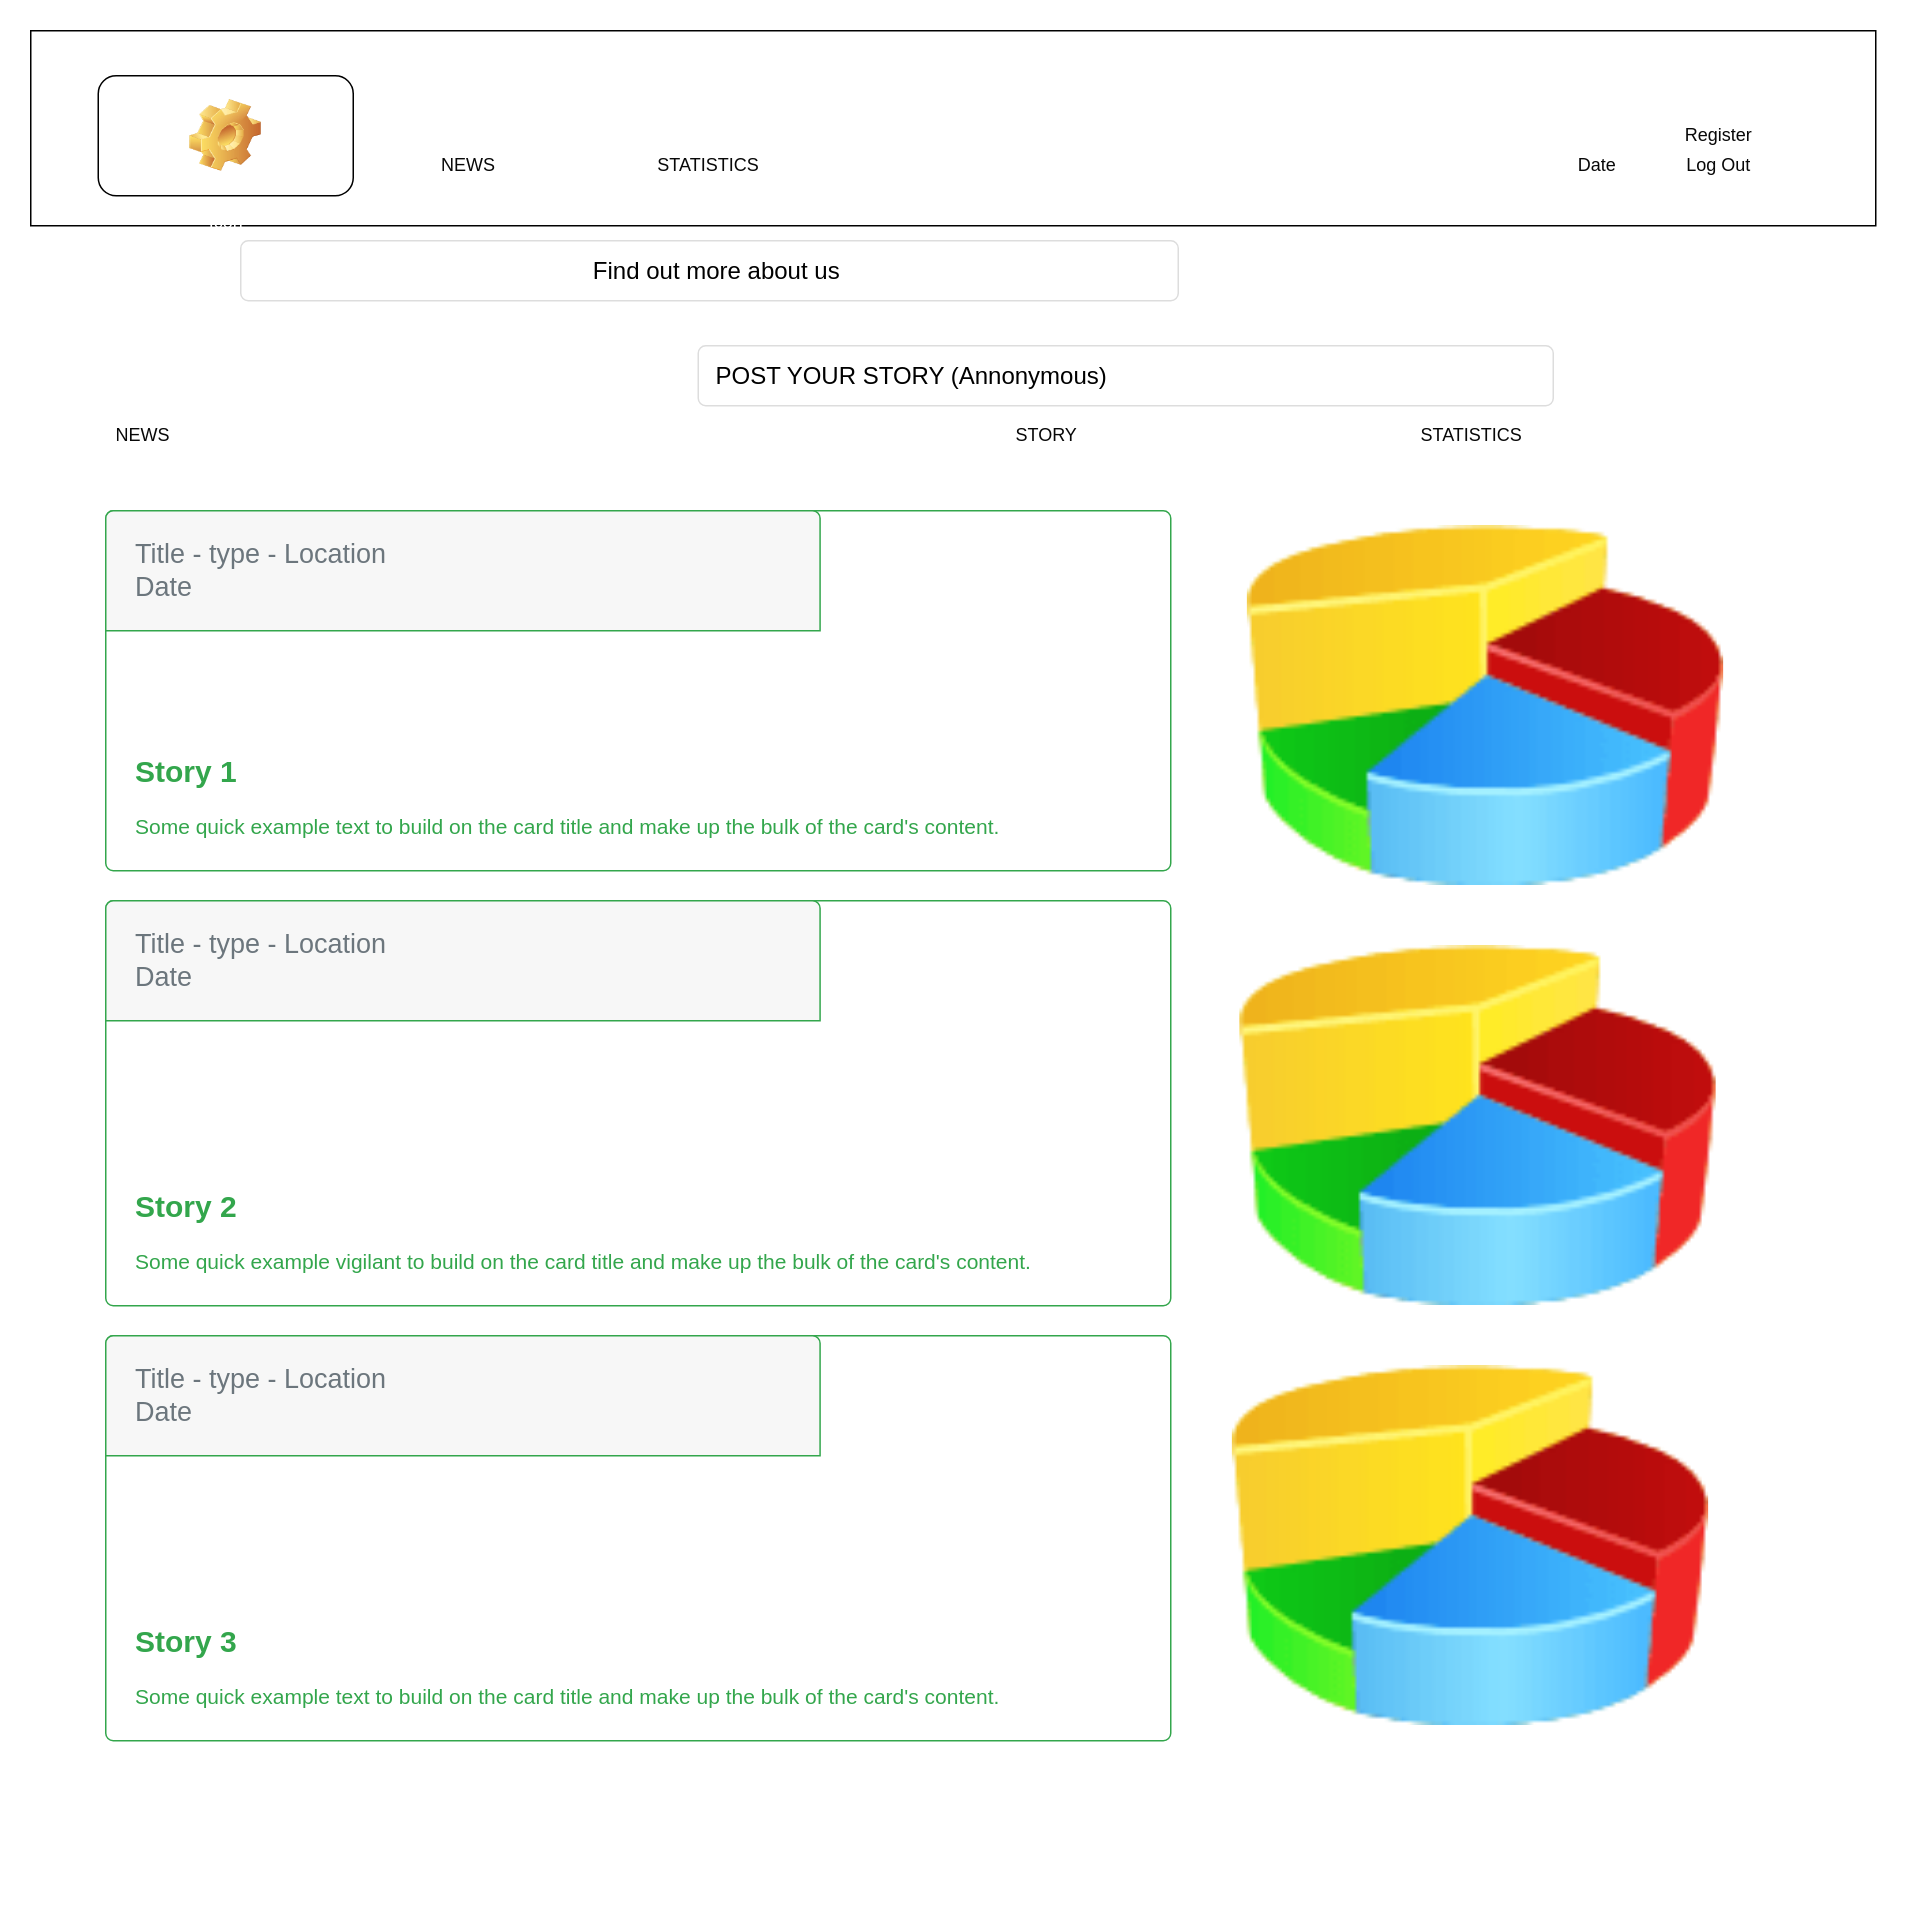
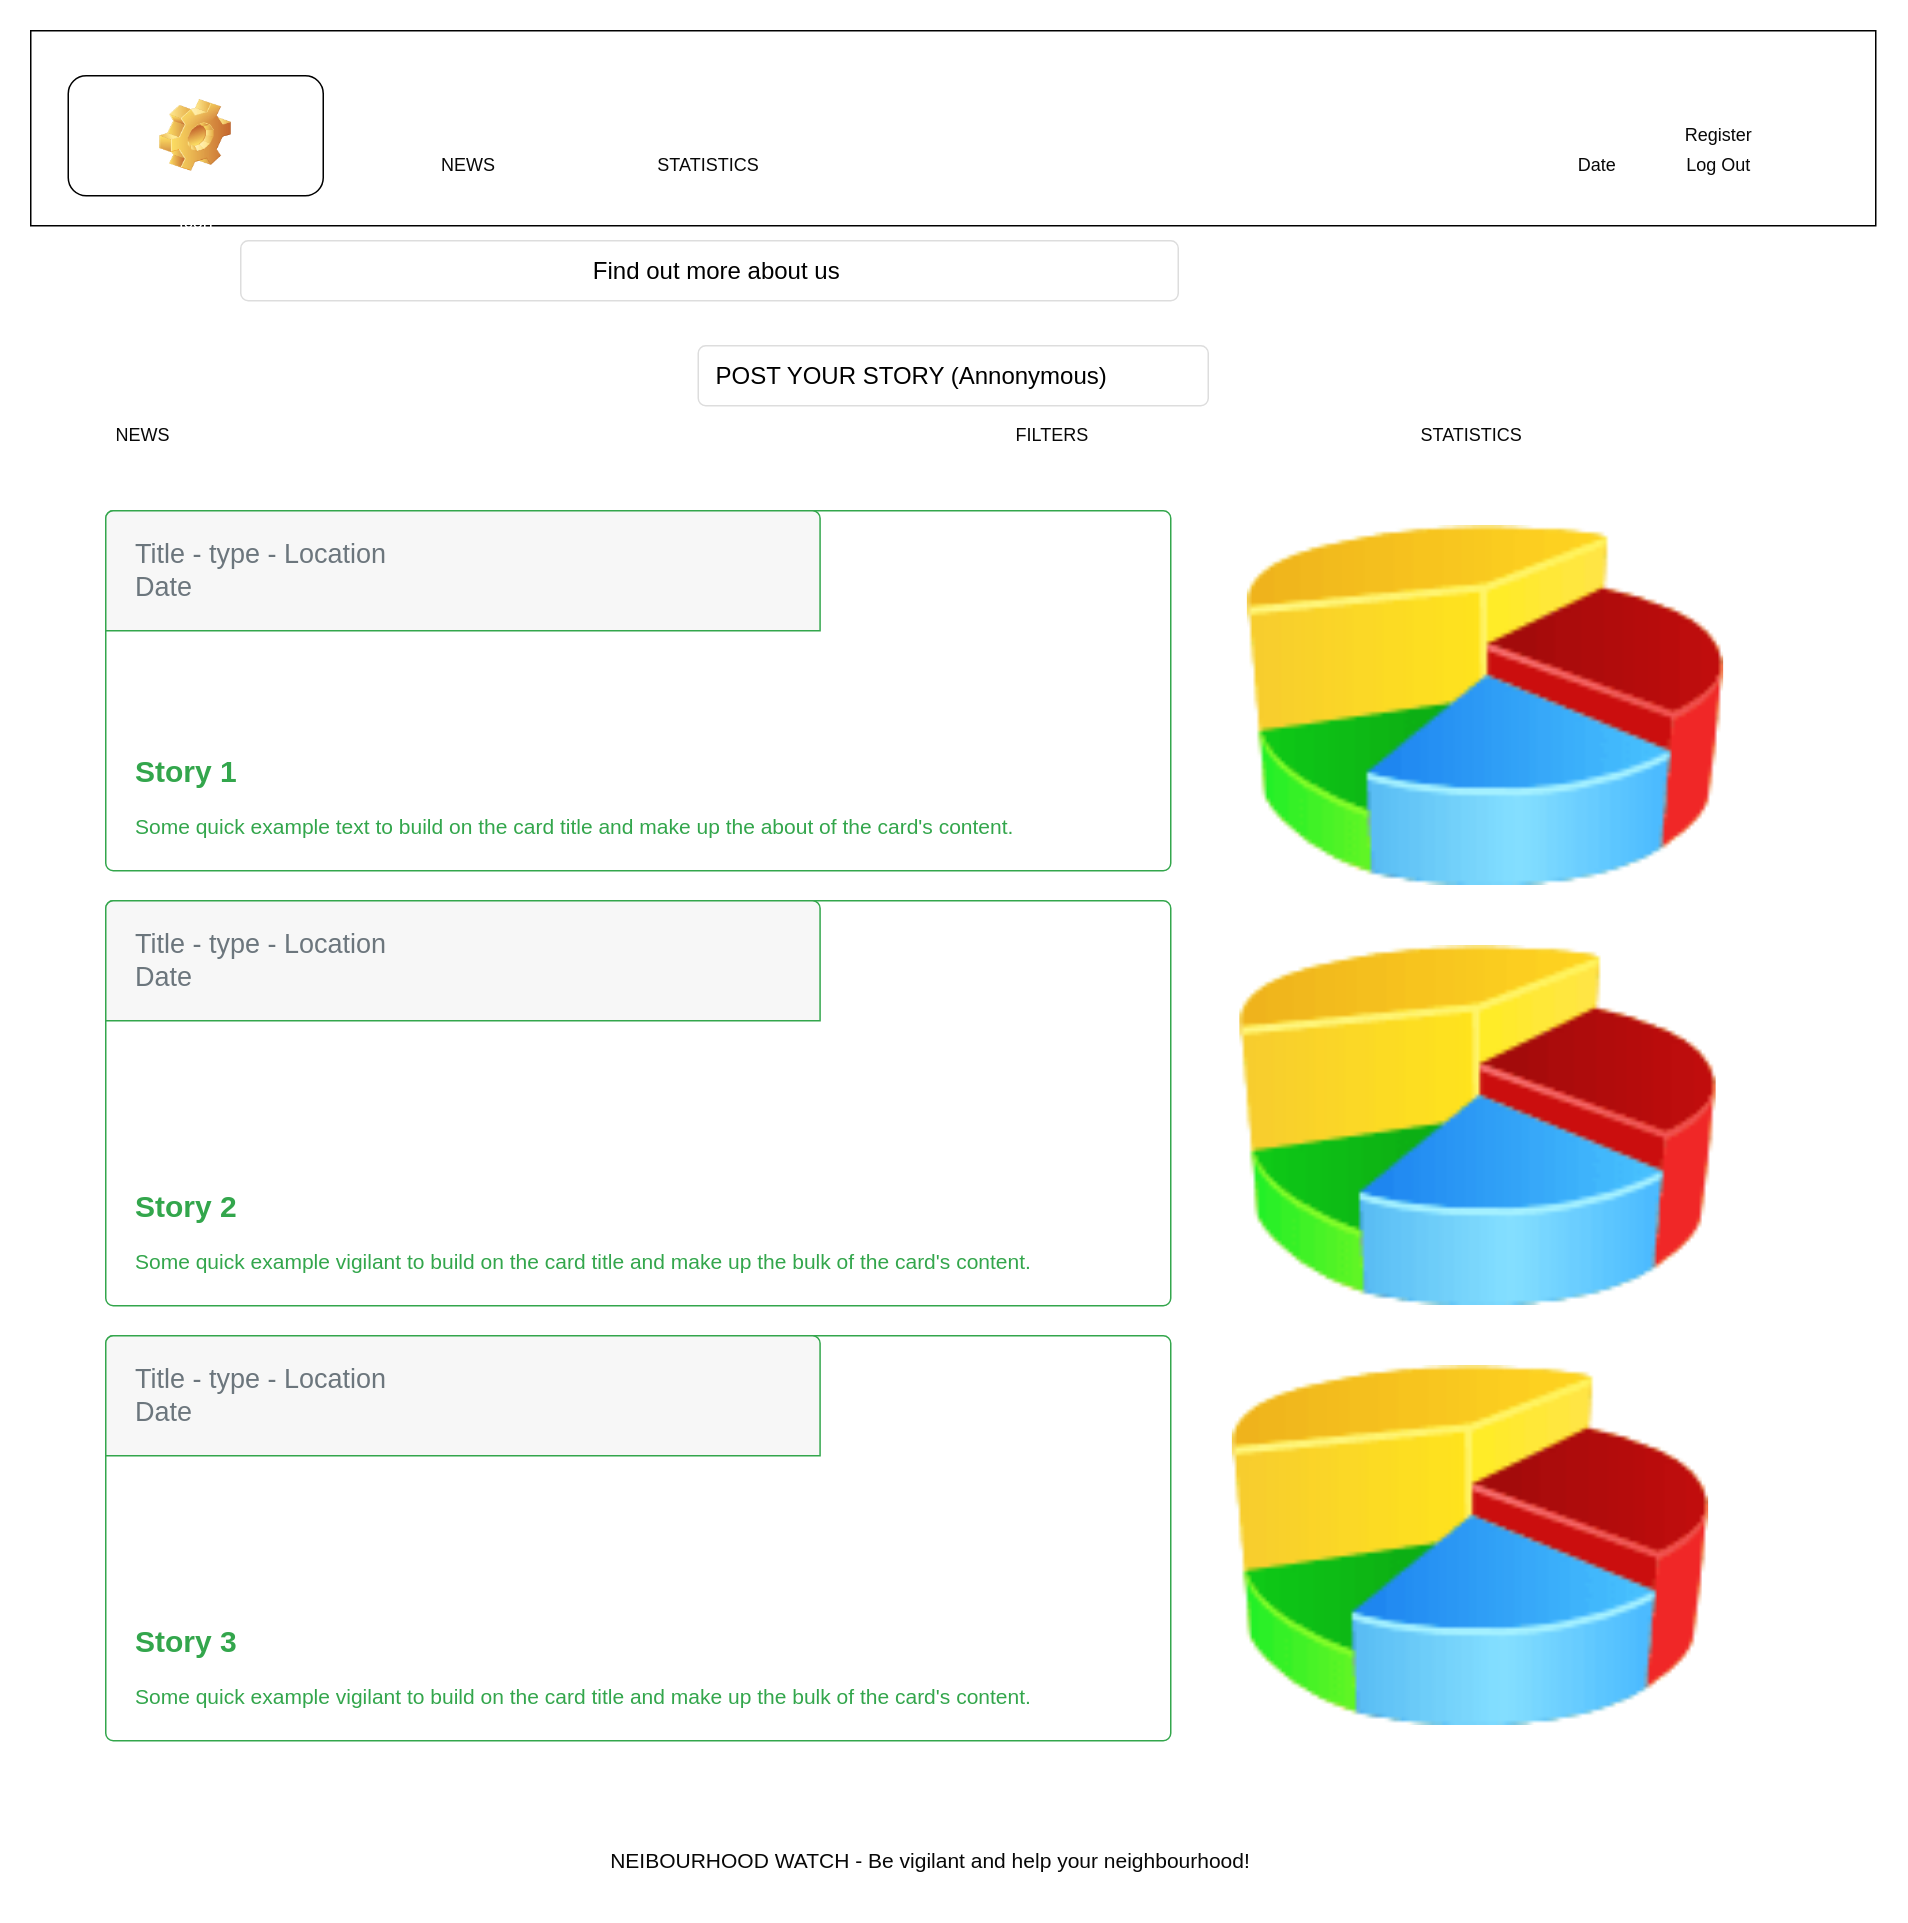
- <mxCell id="24" value="Icon" style="icon;html=1;image=img/clipart/Gear_128x128.png;fontColor=#FFFFFF;labelBackgroundColor=none;fillColor=none;" parent="1" vertex="1"><mxGeometry x="65" y="50" width="170" height="80" as="geometry" /></mxCell>
+ <mxCell id="24" value="Icon" style="icon;html=1;image=img/clipart/Gear_128x128.png;fontColor=#FFFFFF;labelBackgroundColor=none;fillColor=none;" parent="1" vertex="1"><mxGeometry x="45" y="50" width="170" height="80" as="geometry" /></mxCell>
- <mxCell id="12" value="POST YOUR STORY (Annonymous)" style="html=1;shadow=0;dashed=0;shape=mxgraph.bootstrap.rrect;rSize=5;strokeColor=#dddddd;;align=left;spacingLeft=10;fontSize=16;whiteSpace=wrap;rounded=0;" parent="1" vertex="1"><mxGeometry x="465" y="230" width="570" height="40" as="geometry" /></mxCell>
+ <mxCell id="12" value="POST YOUR STORY (Annonymous)" style="html=1;shadow=0;dashed=0;shape=mxgraph.bootstrap.rrect;rSize=5;strokeColor=#dddddd;;align=left;spacingLeft=10;fontSize=16;whiteSpace=wrap;rounded=0;" parent="1" vertex="1"><mxGeometry x="465" y="230" width="340" height="40" as="geometry" /></mxCell>
- <mxCell id="27" value="STORY" style="html=1;shadow=0;dashed=0;shape=mxgraph.bootstrap.rect;strokeColor=none;fillColor=none;align=left;spacingLeft=5;whiteSpace=wrap;rounded=0;fontColor=#080808;labelBackgroundColor=none;" parent="1" vertex="1"><mxGeometry x="670" y="280" width="110" height="20" as="geometry" /></mxCell>
+ <mxCell id="27" value="FILTERS" style="html=1;shadow=0;dashed=0;shape=mxgraph.bootstrap.rect;strokeColor=none;fillColor=none;align=left;spacingLeft=5;whiteSpace=wrap;rounded=0;fontColor=#080808;labelBackgroundColor=none;" parent="1" vertex="1"><mxGeometry x="670" y="280" width="110" height="20" as="geometry" /></mxCell>
- <mxCell id="2" value="&lt;b&gt;&lt;font style=&quot;font-size: 20px&quot;&gt;Story 1&lt;/font&gt;&lt;/b&gt;&lt;br style=&quot;font-size: 14px&quot;&gt;&lt;br style=&quot;font-size: 14px&quot;&gt;Some quick example text to build on the card title and make up the bulk of the card's content." style="html=1;shadow=0;dashed=0;shape=mxgraph.bootstrap.rrect;rSize=5;strokeColor=#33A64C;html=1;whiteSpace=wrap;fillColor=#ffffff;fontColor=#33A64C;verticalAlign=bottom;align=left;spacing=20;spacingBottom=0;fontSize=14;" parent="1" vertex="1"><mxGeometry x="70" y="340" width="710" height="240" as="geometry" /></mxCell>
+ <mxCell id="2" value="&lt;b&gt;&lt;font style=&quot;font-size: 20px&quot;&gt;Story 1&lt;/font&gt;&lt;/b&gt;&lt;br style=&quot;font-size: 14px&quot;&gt;&lt;br style=&quot;font-size: 14px&quot;&gt;Some quick example text to build on the card title and make up the about of the card's content." style="html=1;shadow=0;dashed=0;shape=mxgraph.bootstrap.rrect;rSize=5;strokeColor=#33A64C;html=1;whiteSpace=wrap;fillColor=#ffffff;fontColor=#33A64C;verticalAlign=bottom;align=left;spacing=20;spacingBottom=0;fontSize=14;" parent="1" vertex="1"><mxGeometry x="70" y="340" width="710" height="240" as="geometry" /></mxCell>
- <mxCell id="17" value="&lt;b&gt;&lt;font style=&quot;font-size: 20px&quot;&gt;Story 3&lt;/font&gt;&lt;/b&gt;&lt;br style=&quot;font-size: 14px&quot;&gt;&lt;br style=&quot;font-size: 14px&quot;&gt;Some quick example text to build on the card title and make up the bulk of the card's content." style="html=1;shadow=0;dashed=0;shape=mxgraph.bootstrap.rrect;rSize=5;strokeColor=#33A64C;html=1;whiteSpace=wrap;fillColor=#ffffff;fontColor=#33A64C;verticalAlign=bottom;align=left;spacing=20;spacingBottom=0;fontSize=14;" parent="1" vertex="1"><mxGeometry x="70" y="890" width="710" height="270" as="geometry" /></mxCell>
+ <mxCell id="17" value="&lt;b&gt;&lt;font style=&quot;font-size: 20px&quot;&gt;Story 3&lt;/font&gt;&lt;/b&gt;&lt;br style=&quot;font-size: 14px&quot;&gt;&lt;br style=&quot;font-size: 14px&quot;&gt;Some quick example vigilant to build on the card title and make up the bulk of the card's content." style="html=1;shadow=0;dashed=0;shape=mxgraph.bootstrap.rrect;rSize=5;strokeColor=#33A64C;html=1;whiteSpace=wrap;fillColor=#ffffff;fontColor=#33A64C;verticalAlign=bottom;align=left;spacing=20;spacingBottom=0;fontSize=14;" parent="1" vertex="1"><mxGeometry x="70" y="890" width="710" height="270" as="geometry" /></mxCell>
+ <mxCell id="26" value="NEIBOURHOOD WATCH - Be vigilant and help your neighbourhood!&lt;br&gt;" style="html=1;shadow=0;dashed=0;strokeColor=none;shape=mxgraph.bootstrap.rect;fontSize=14;whiteSpace=wrap;fontColor=#080808;fillColor=none;" parent="25" vertex="1"><mxGeometry width="1110" height="40" as="geometry" /></mxCell>
